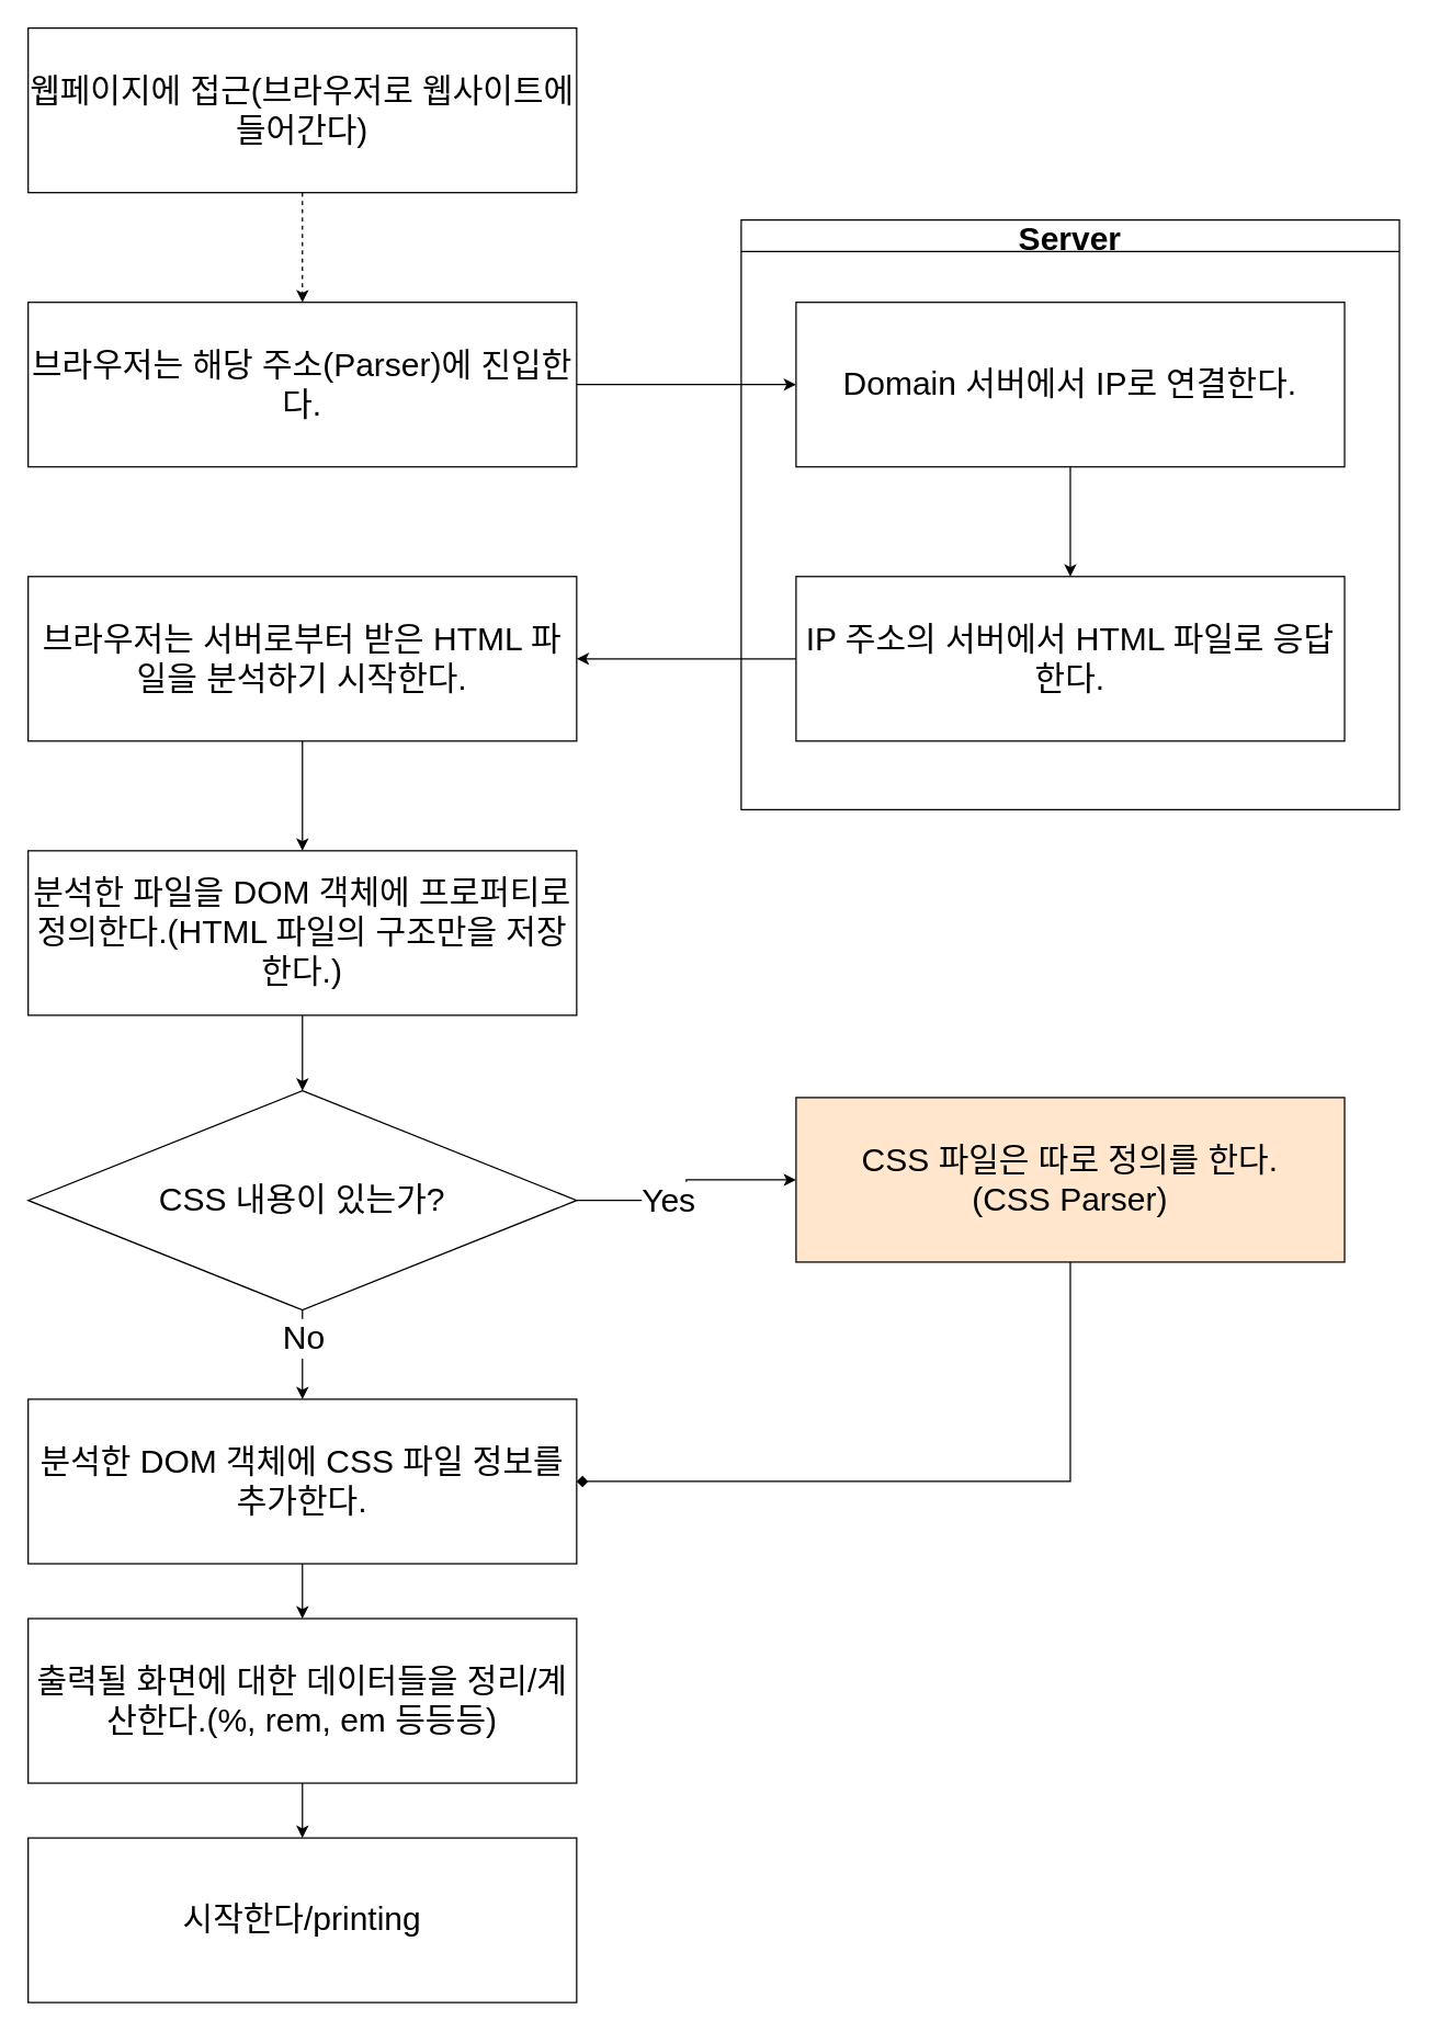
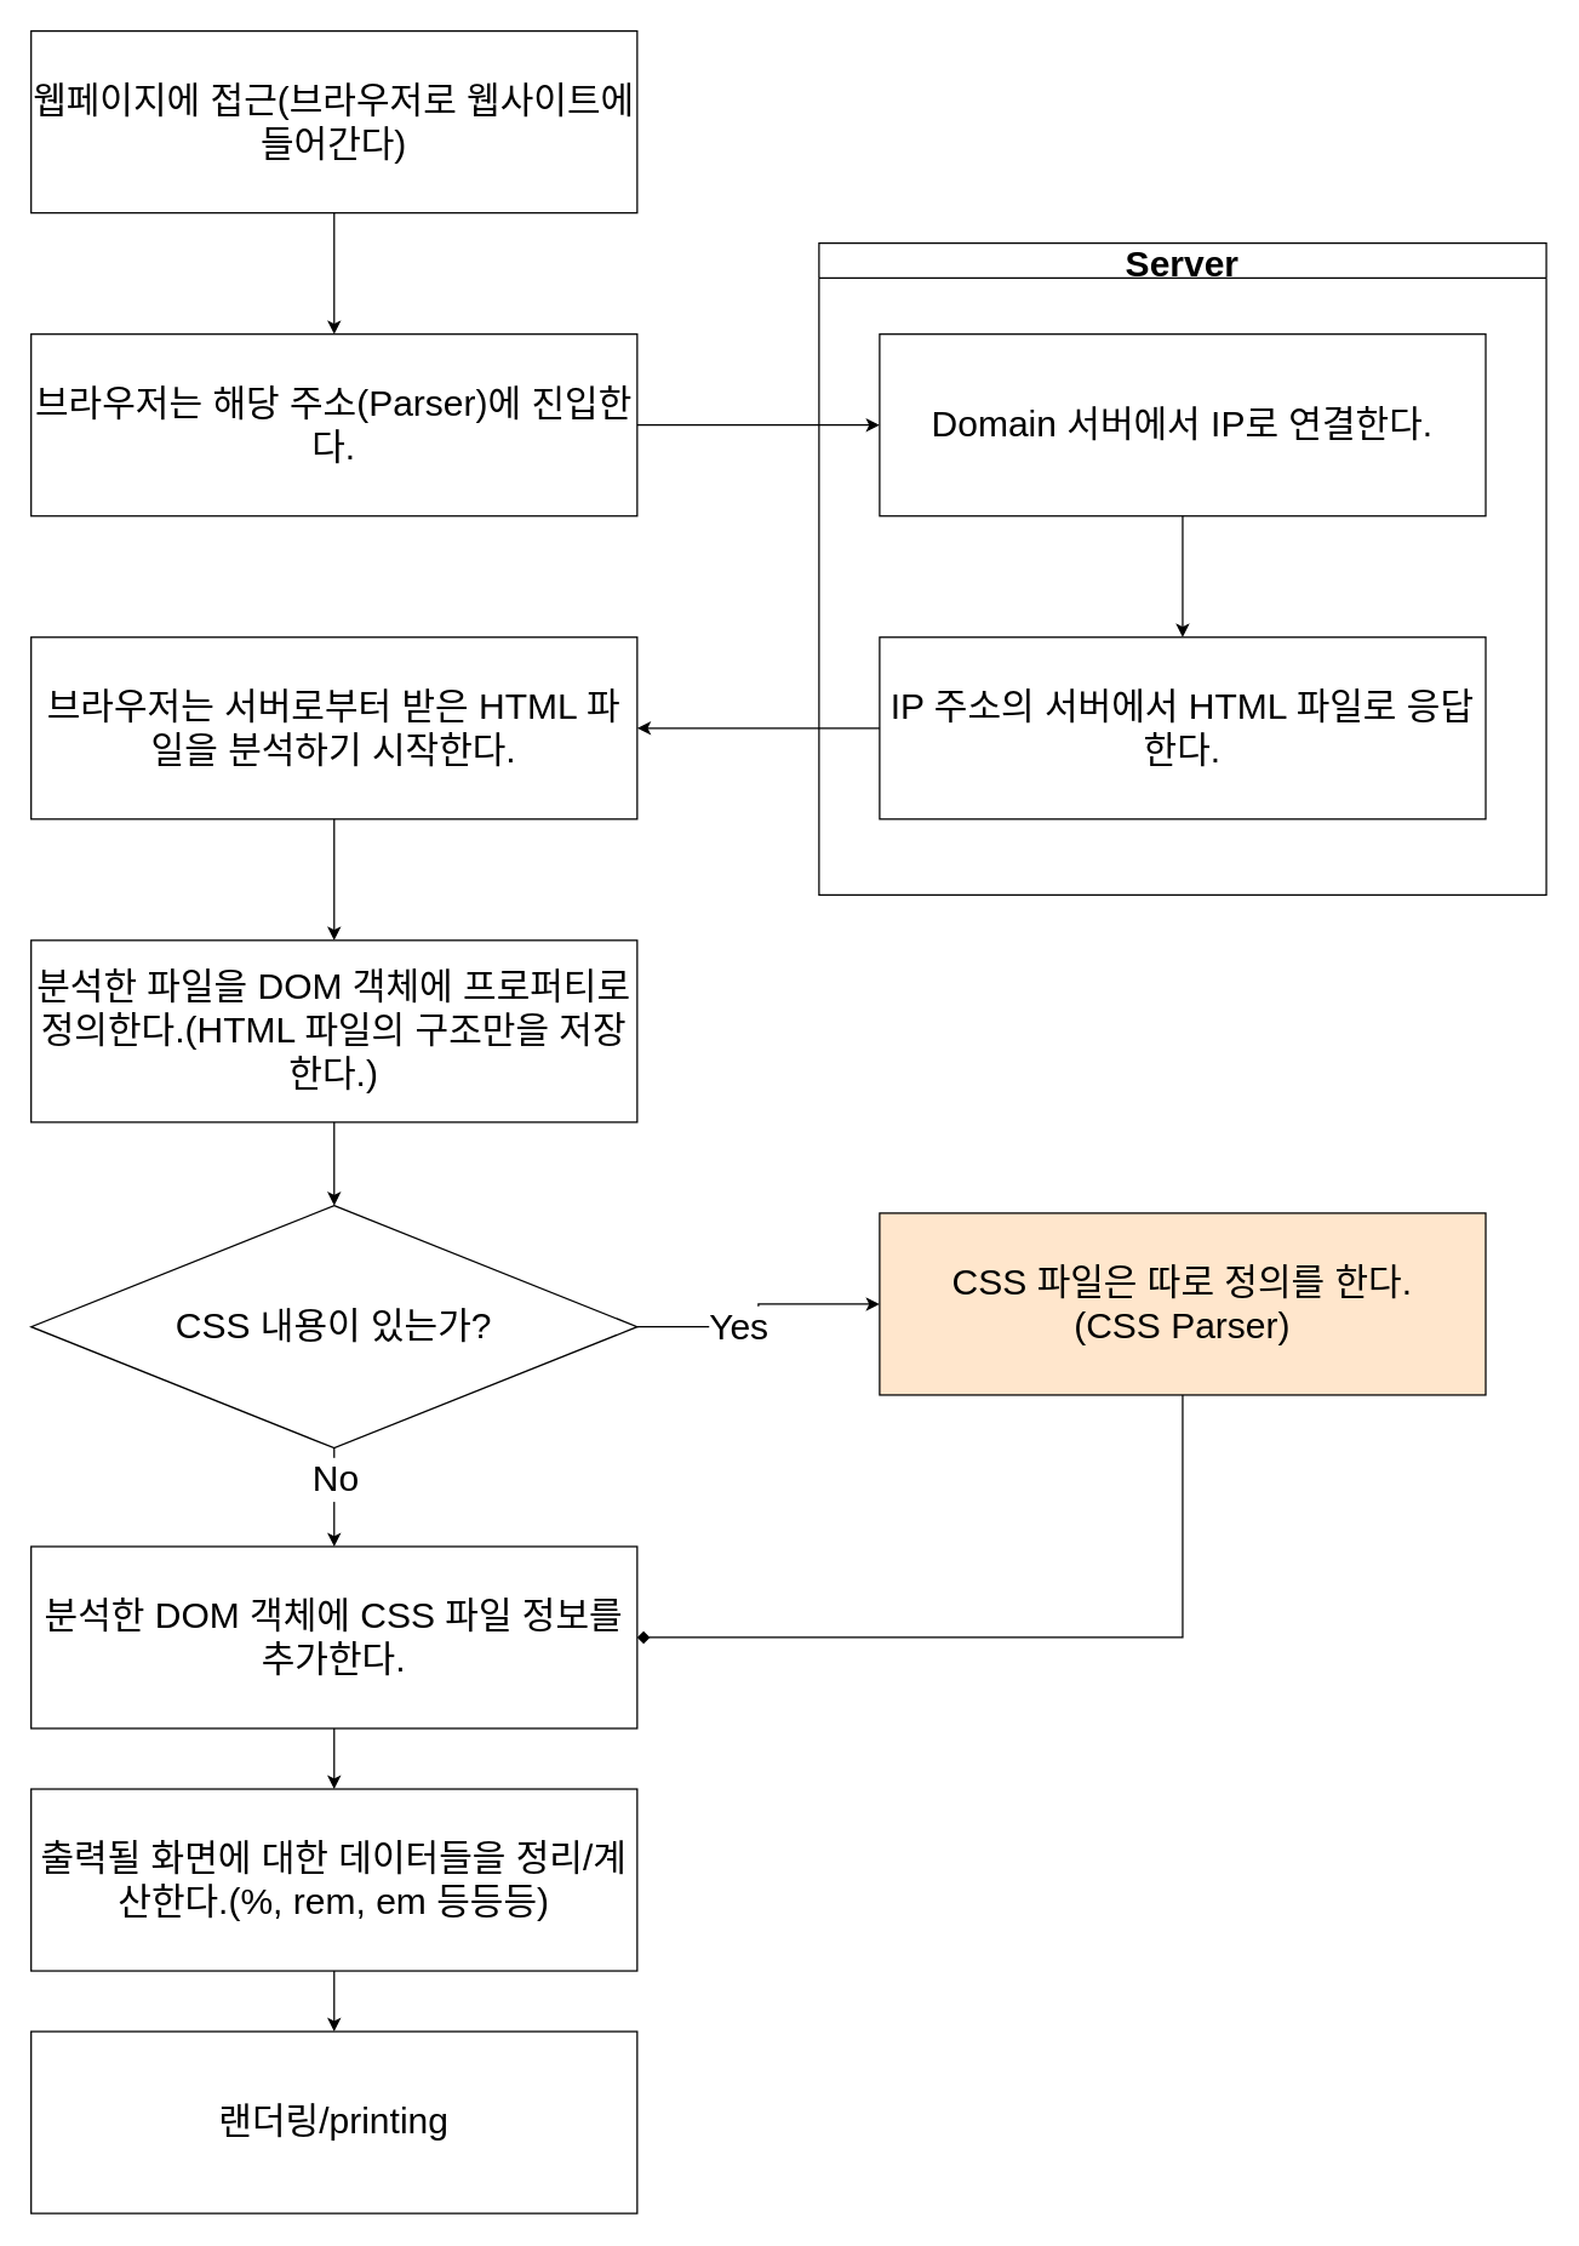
- <mxCell id="2" style="edgeStyle=orthogonalEdgeStyle;rounded=0;orthogonalLoop=1;jettySize=auto;html=1;exitX=0.5;exitY=1;exitDx=0;exitDy=0;entryX=0.5;entryY=0;entryDx=0;entryDy=0;fontSize=24;dashed=1;" edge="1" parent="1" source="3" target="5"><mxGeometry relative="1" as="geometry" /></mxCell>
+ <mxCell id="2" style="edgeStyle=orthogonalEdgeStyle;rounded=0;orthogonalLoop=1;jettySize=auto;html=1;exitX=0.5;exitY=1;exitDx=0;exitDy=0;entryX=0.5;entryY=0;entryDx=0;entryDy=0;fontSize=24;" edge="1" parent="1" source="3" target="5"><mxGeometry relative="1" as="geometry" /></mxCell>
- <mxCell id="25" value="&lt;span style=&quot;font-size: 24px;&quot;&gt;시작한다/printing&lt;/span&gt;" style="rounded=0;whiteSpace=wrap;html=1;" vertex="1" parent="1"><mxGeometry x="20" y="1340" width="400" height="120" as="geometry" /></mxCell>
+ <mxCell id="25" value="&lt;span style=&quot;font-size: 24px;&quot;&gt;랜더링/printing&lt;/span&gt;" style="rounded=0;whiteSpace=wrap;html=1;" vertex="1" parent="1"><mxGeometry x="20" y="1340" width="400" height="120" as="geometry" /></mxCell>
